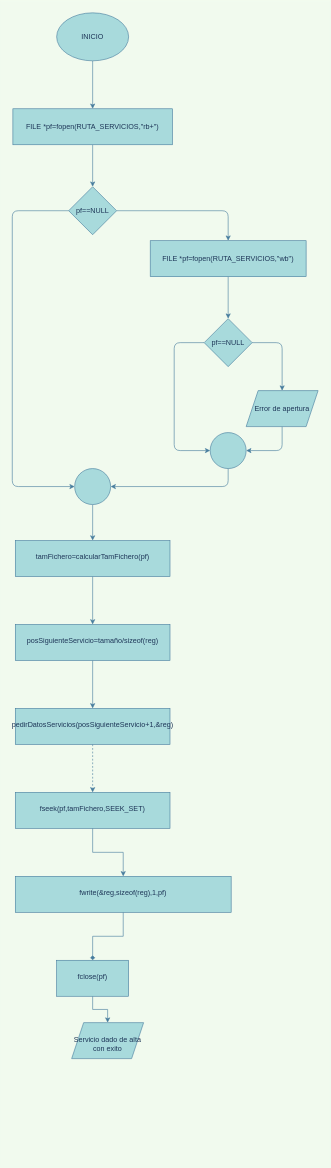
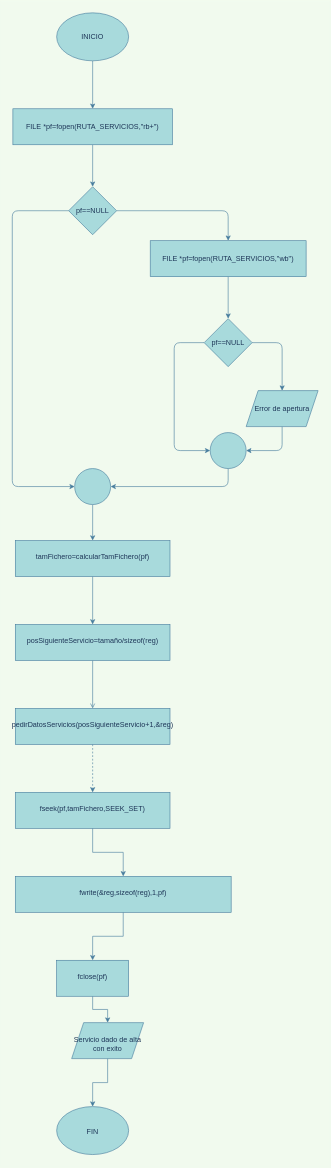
- <mxCell id="22" value="" style="edgeStyle=orthogonalEdgeStyle;rounded=0;orthogonalLoop=1;jettySize=auto;html=1;strokeColor=#457B9D;fontColor=#1D3557;labelBackgroundColor=#F1FAEE;" parent="1" source="23" target="25" edge="1"><mxGeometry relative="1" as="geometry" /></mxCell>
+ <mxCell id="22" value="" style="edgeStyle=orthogonalEdgeStyle;rounded=0;orthogonalLoop=1;jettySize=auto;html=1;strokeColor=#457B9D;fontColor=#1D3557;labelBackgroundColor=#F1FAEE;endArrow=open;" parent="1" source="23" target="25" edge="1"><mxGeometry relative="1" as="geometry" /></mxCell>
- <mxCell id="28" value="" style="edgeStyle=orthogonalEdgeStyle;rounded=0;orthogonalLoop=1;jettySize=auto;html=1;labelBackgroundColor=#F1FAEE;strokeColor=#457B9D;fontColor=#1D3557;endArrow=diamond;" parent="1" source="29" target="34" edge="1"><mxGeometry relative="1" as="geometry" /></mxCell>
+ <mxCell id="28" value="" style="edgeStyle=orthogonalEdgeStyle;rounded=0;orthogonalLoop=1;jettySize=auto;html=1;labelBackgroundColor=#F1FAEE;strokeColor=#457B9D;fontColor=#1D3557;" parent="1" source="29" target="34" edge="1"><mxGeometry relative="1" as="geometry" /></mxCell>
+ <mxCell id="30" value="" style="edgeStyle=orthogonalEdgeStyle;rounded=0;orthogonalLoop=1;jettySize=auto;html=1;strokeColor=#457B9D;fontColor=#1D3557;labelBackgroundColor=#F1FAEE;" parent="1" source="31" target="32" edge="1"><mxGeometry relative="1" as="geometry" /></mxCell>
+ <mxCell id="32" value="&lt;br&gt;&lt;br&gt;FIN" style="ellipse;whiteSpace=wrap;html=1;rounded=0;fontColor=#1D3557;verticalAlign=top;strokeColor=#457B9D;fillColor=#A8DADC;sketch=0;" parent="1" vertex="1"><mxGeometry x="94" y="1844" width="120" height="80" as="geometry" /></mxCell>
